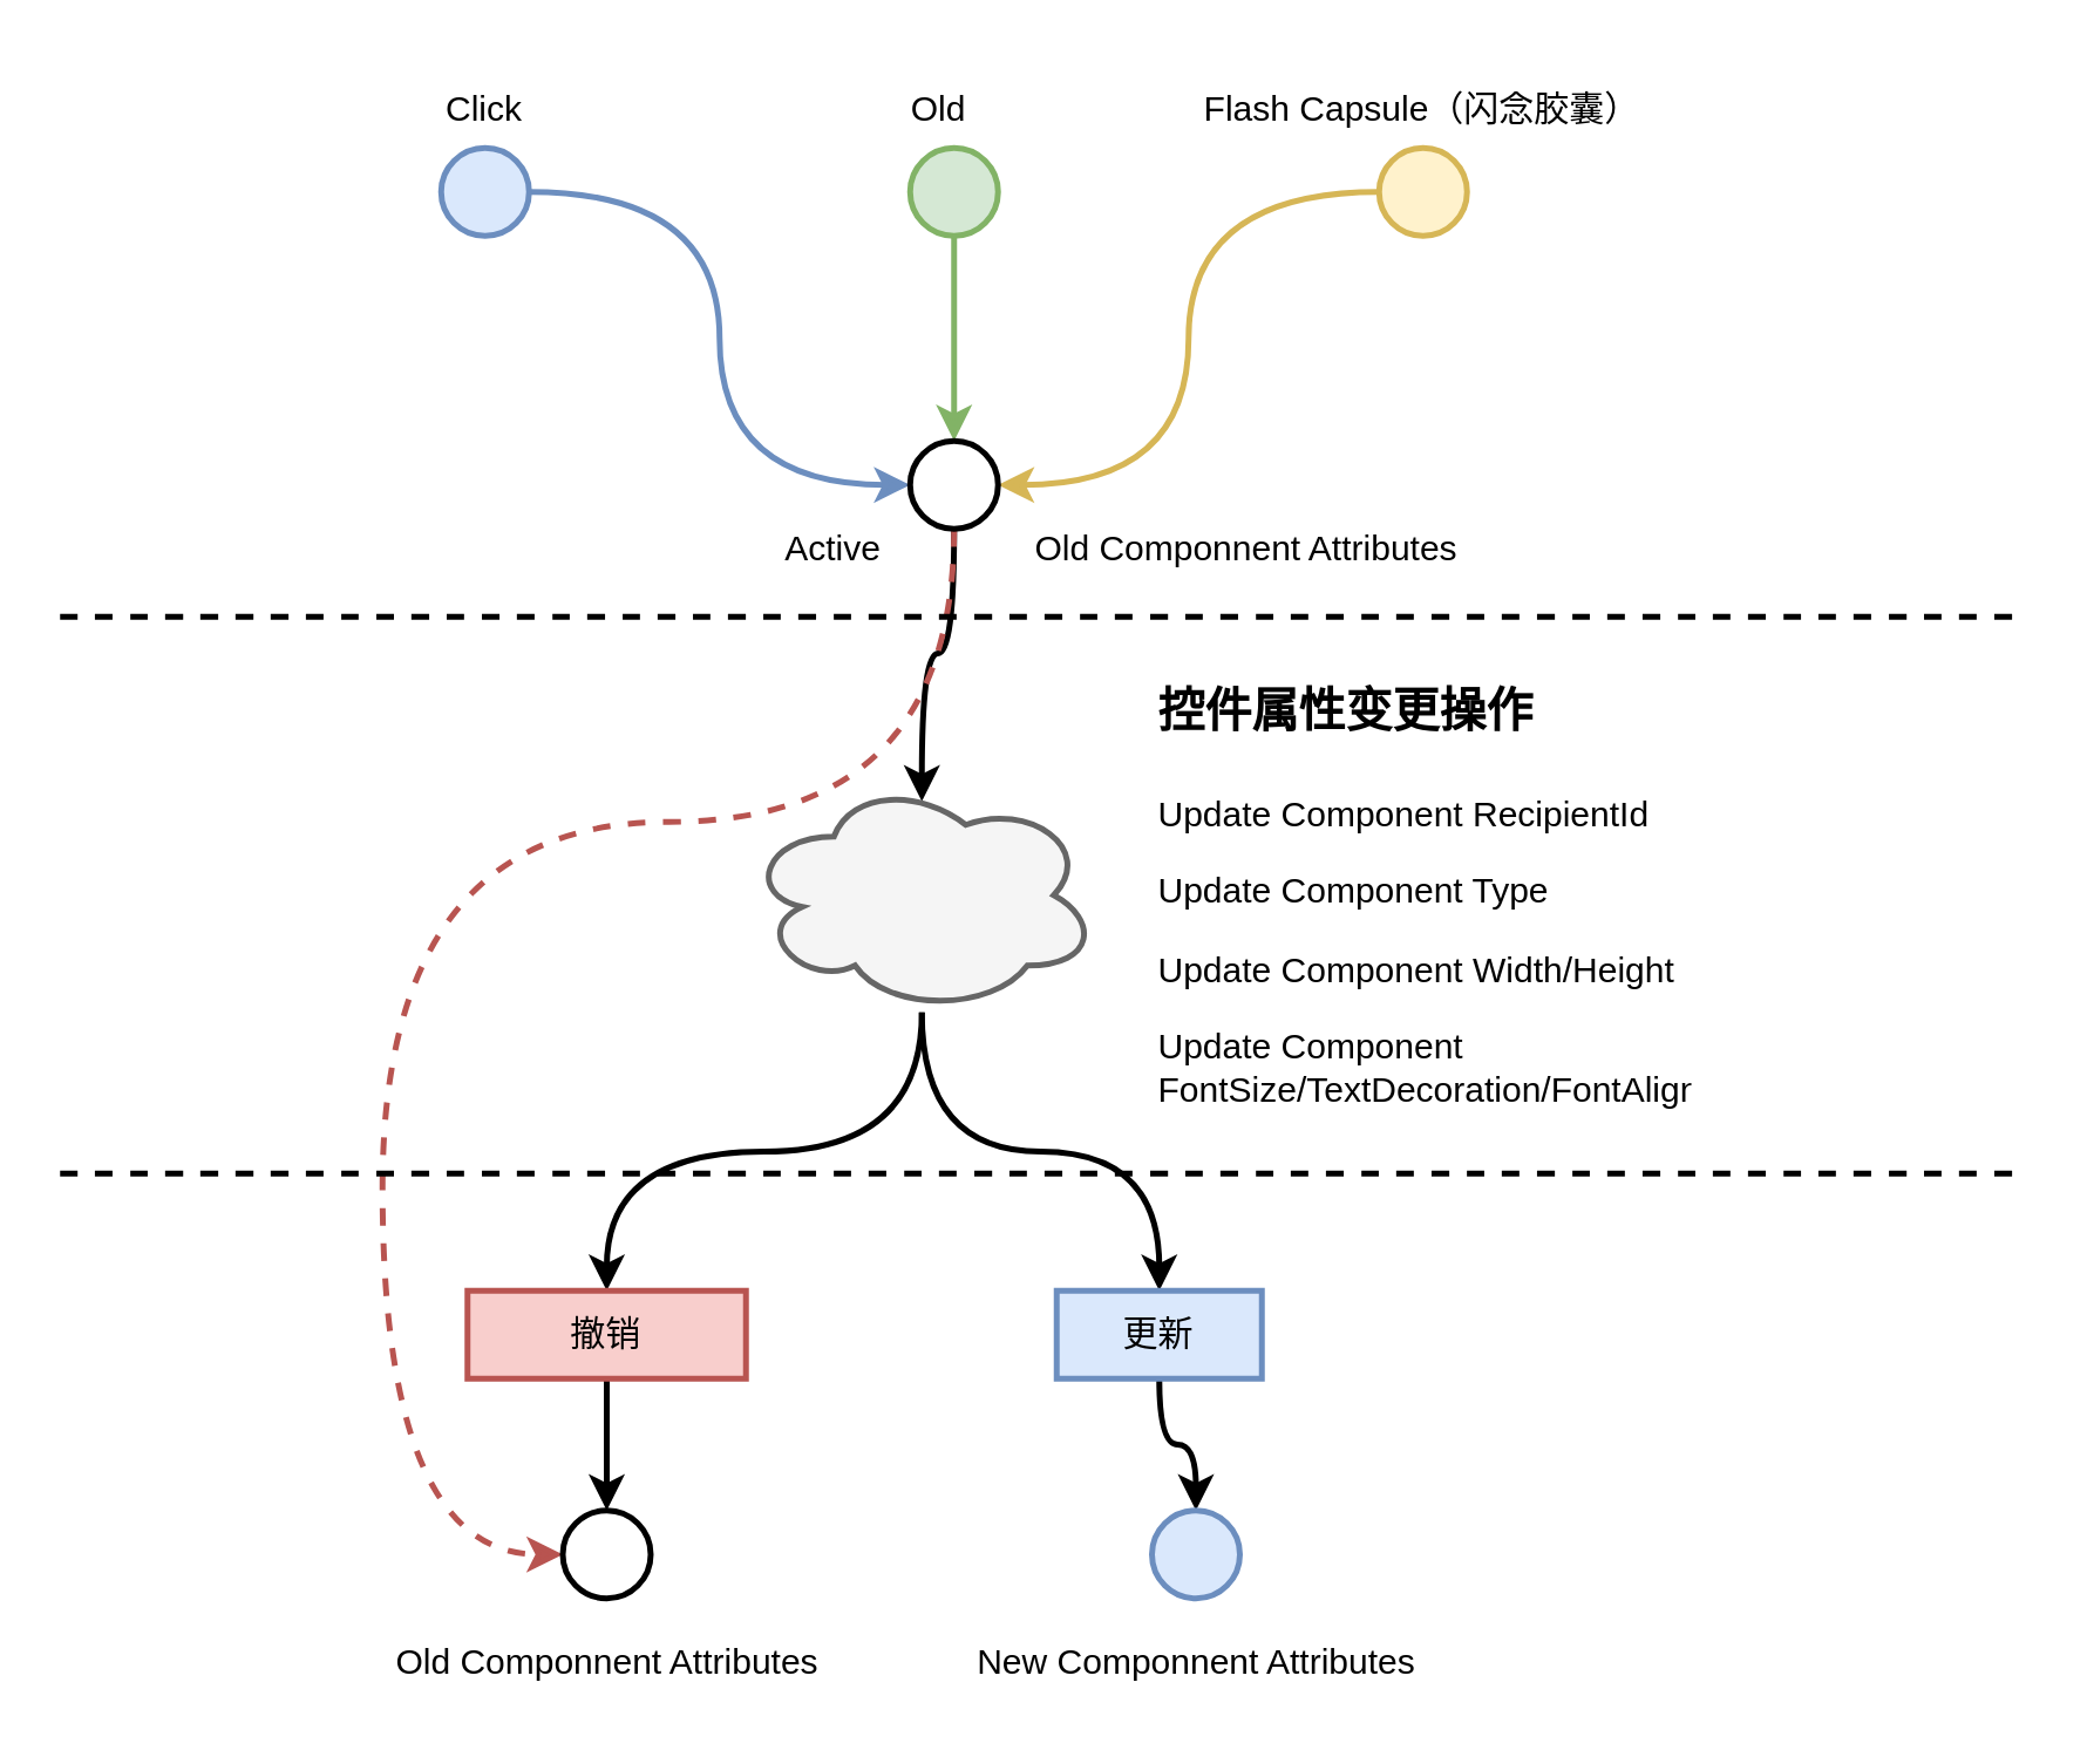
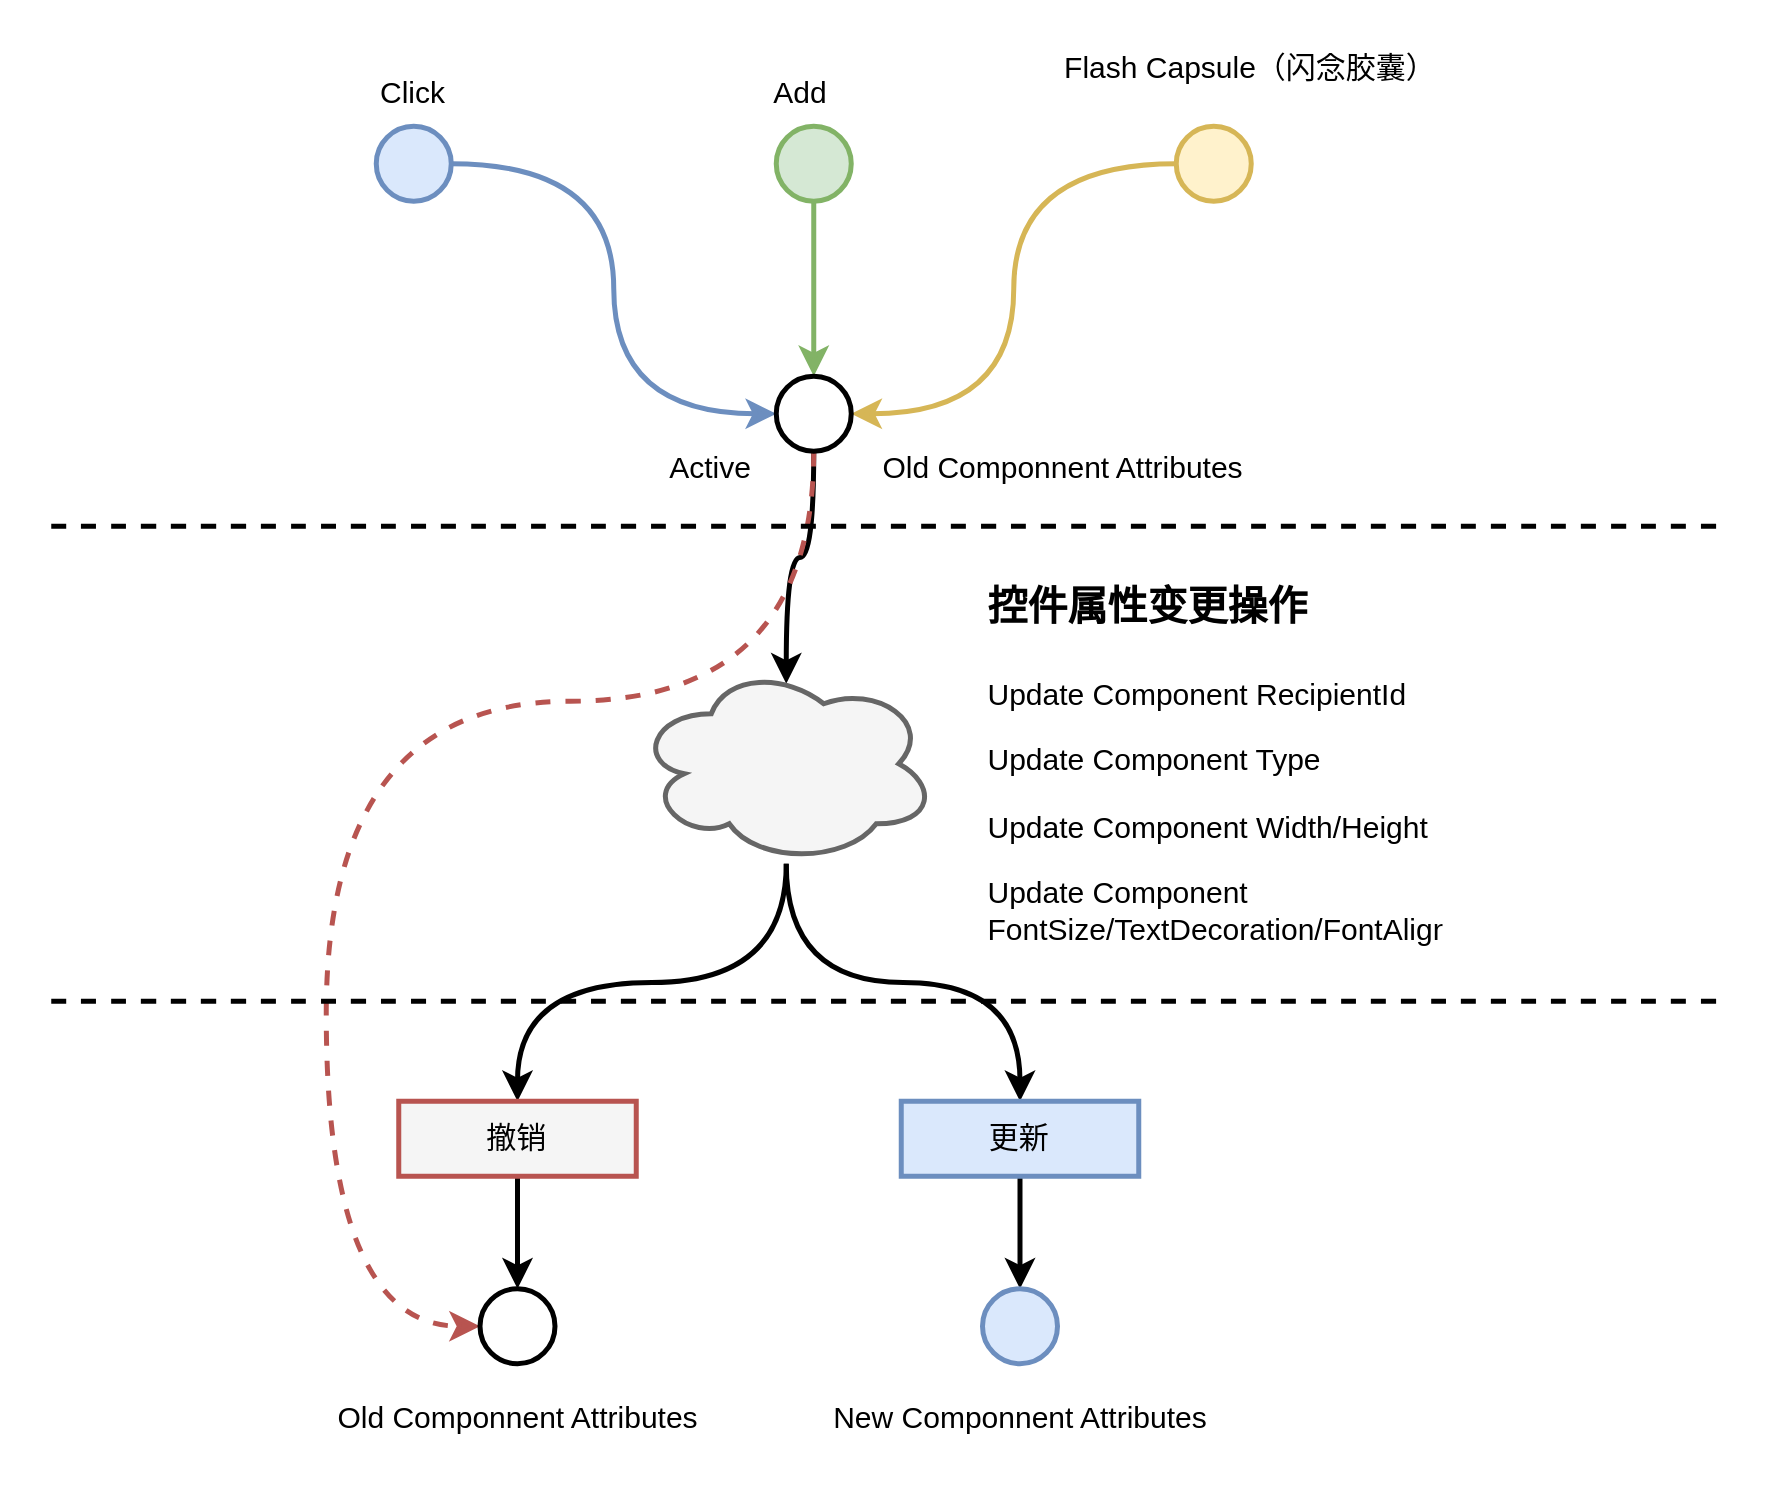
- <mxCell id="18" value="&lt;span style=&quot;font-size: 12px&quot;&gt;Old&lt;/span&gt;" style="text;html=1;strokeColor=none;fillColor=none;align=center;verticalAlign=middle;whiteSpace=wrap;rounded=0;fontSize=16;" vertex="1" parent="1"><mxGeometry x="290" y="20" width="60" height="30" as="geometry" /></mxCell>
+ <mxCell id="18" value="&lt;span style=&quot;font-size: 12px&quot;&gt;Add&lt;/span&gt;" style="text;html=1;strokeColor=none;fillColor=none;align=center;verticalAlign=middle;whiteSpace=wrap;rounded=0;fontSize=16;" vertex="1" parent="1"><mxGeometry x="290" y="20" width="60" height="30" as="geometry" /></mxCell>
- <mxCell id="19" value="&lt;span style=&quot;font-size: 12px&quot;&gt;Flash Capsule（闪念胶囊）&lt;/span&gt;" style="text;html=1;strokeColor=none;fillColor=none;align=center;verticalAlign=middle;whiteSpace=wrap;rounded=0;fontSize=16;" vertex="1" parent="1"><mxGeometry x="400" y="20" width="170" height="30" as="geometry" /></mxCell>
+ <mxCell id="19" value="&lt;span style=&quot;font-size: 12px&quot;&gt;Flash Capsule（闪念胶囊）&lt;/span&gt;" style="text;html=1;strokeColor=none;fillColor=none;align=center;verticalAlign=middle;whiteSpace=wrap;rounded=0;fontSize=16;" vertex="1" parent="1"><mxGeometry x="415" y="10" width="170" height="30" as="geometry" /></mxCell>
- <mxCell id="22" value="撤销" style="rounded=0;whiteSpace=wrap;html=1;fontSize=12;strokeWidth=2;fillColor=#f8cecc;strokeColor=#b85450;" vertex="1" parent="1"><mxGeometry x="159" y="440" width="95" height="30" as="geometry" /></mxCell>
+ <mxCell id="22" value="撤销" style="rounded=0;whiteSpace=wrap;html=1;fontSize=12;strokeWidth=2;fillColor=#f5f5f5;strokeColor=#b85450;" vertex="1" parent="1"><mxGeometry x="159" y="440" width="95" height="30" as="geometry" /></mxCell>
- <mxCell id="24" value="更新" style="rounded=0;whiteSpace=wrap;html=1;fontSize=12;strokeWidth=2;fillColor=#dae8fc;strokeColor=#6c8ebf;" vertex="1" parent="1"><mxGeometry x="360" y="440" width="70" height="30" as="geometry" /></mxCell>
+ <mxCell id="24" value="更新" style="rounded=0;whiteSpace=wrap;html=1;fontSize=12;strokeWidth=2;fillColor=#dae8fc;strokeColor=#6c8ebf;" vertex="1" parent="1"><mxGeometry x="360" y="440" width="95" height="30" as="geometry" /></mxCell>
